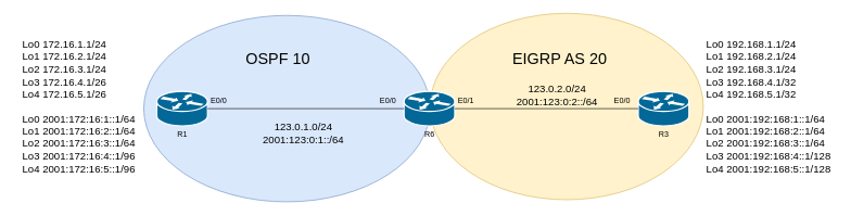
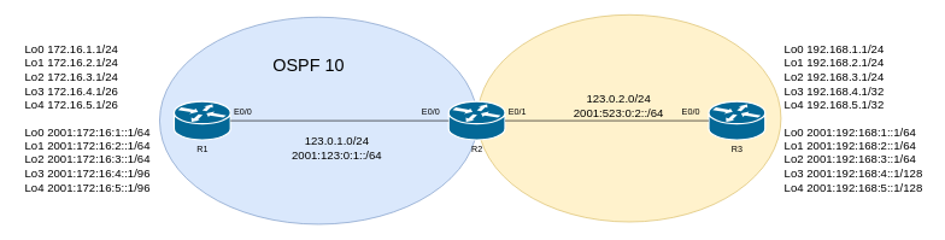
- <mxCell id="10" value="&lt;font style=&quot;font-size: 24px;&quot;&gt;EIGRP AS 20&lt;/font&gt;" style="text;html=1;align=left;verticalAlign=middle;resizable=0;points=[];autosize=1;strokeColor=none;fillColor=none;" parent="1" vertex="1"><mxGeometry x="785" y="70" width="170" height="40" as="geometry" /></mxCell>
- <mxCell id="16" value="&lt;font style=&quot;font-size: 16px;&quot;&gt;123.0.2.0/24&lt;br&gt;2001:123:0:2::/64&lt;br&gt;&lt;/font&gt;" style="text;html=1;align=center;verticalAlign=middle;resizable=0;points=[];autosize=1;strokeColor=none;fillColor=none;" parent="1" vertex="1"><mxGeometry x="780" y="120" width="150" height="50" as="geometry" /></mxCell>
+ <mxCell id="16" value="&lt;font style=&quot;font-size: 16px;&quot;&gt;123.0.2.0/24&lt;br&gt;2001:523:0:2::/64&lt;br&gt;&lt;/font&gt;" style="text;html=1;align=center;verticalAlign=middle;resizable=0;points=[];autosize=1;strokeColor=none;fillColor=none;" parent="1" vertex="1"><mxGeometry x="780" y="120" width="150" height="50" as="geometry" /></mxCell>
- <mxCell id="4" value="R6" style="shape=mxgraph.cisco.routers.router;sketch=0;html=1;pointerEvents=1;dashed=0;fillColor=#036897;strokeColor=#ffffff;strokeWidth=2;verticalLabelPosition=bottom;verticalAlign=top;align=center;outlineConnect=0;" parent="1" vertex="1"><mxGeometry x="620" y="140" width="78" height="53" as="geometry" /></mxCell>
+ <mxCell id="4" value="R2" style="shape=mxgraph.cisco.routers.router;sketch=0;html=1;pointerEvents=1;dashed=0;fillColor=#036897;strokeColor=#ffffff;strokeWidth=2;verticalLabelPosition=bottom;verticalAlign=top;align=center;outlineConnect=0;" parent="1" vertex="1"><mxGeometry x="620" y="140" width="78" height="53" as="geometry" /></mxCell>
